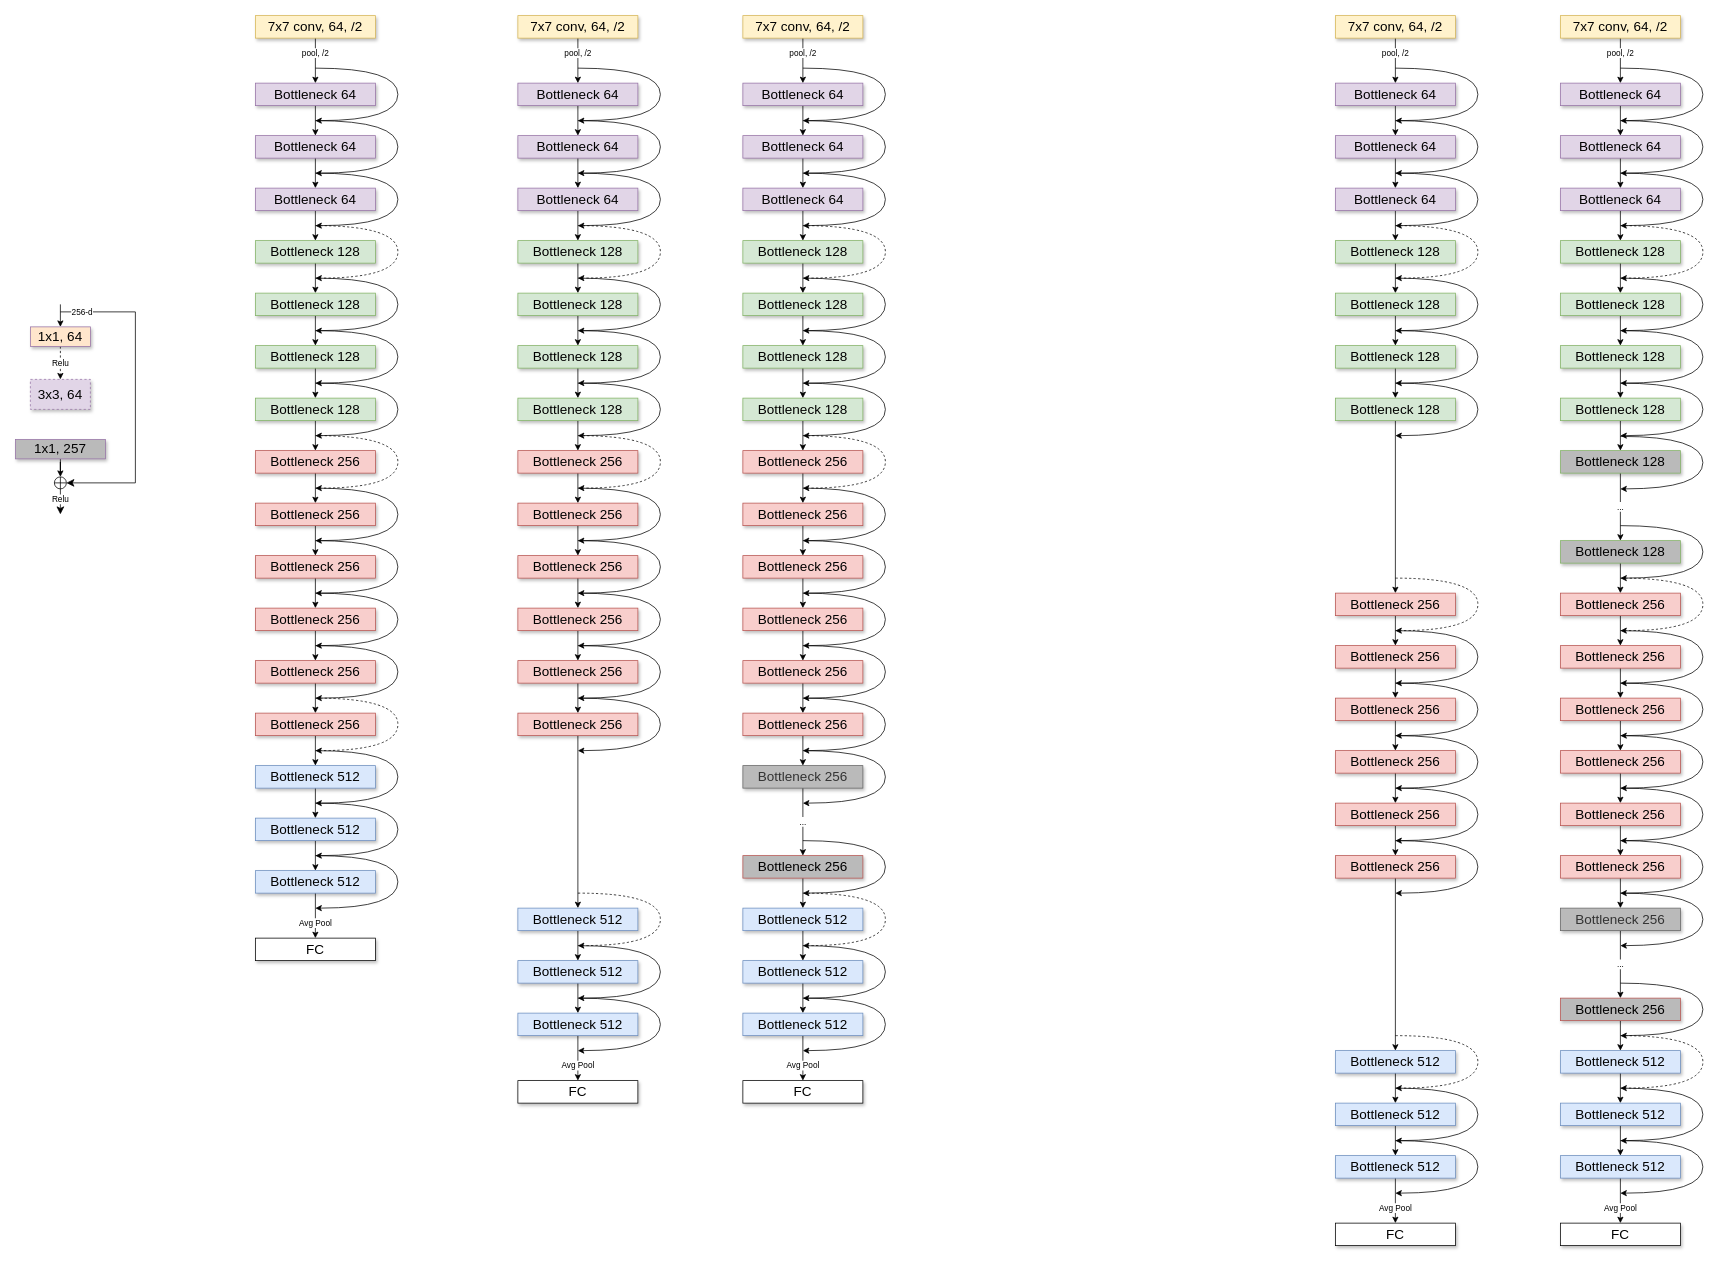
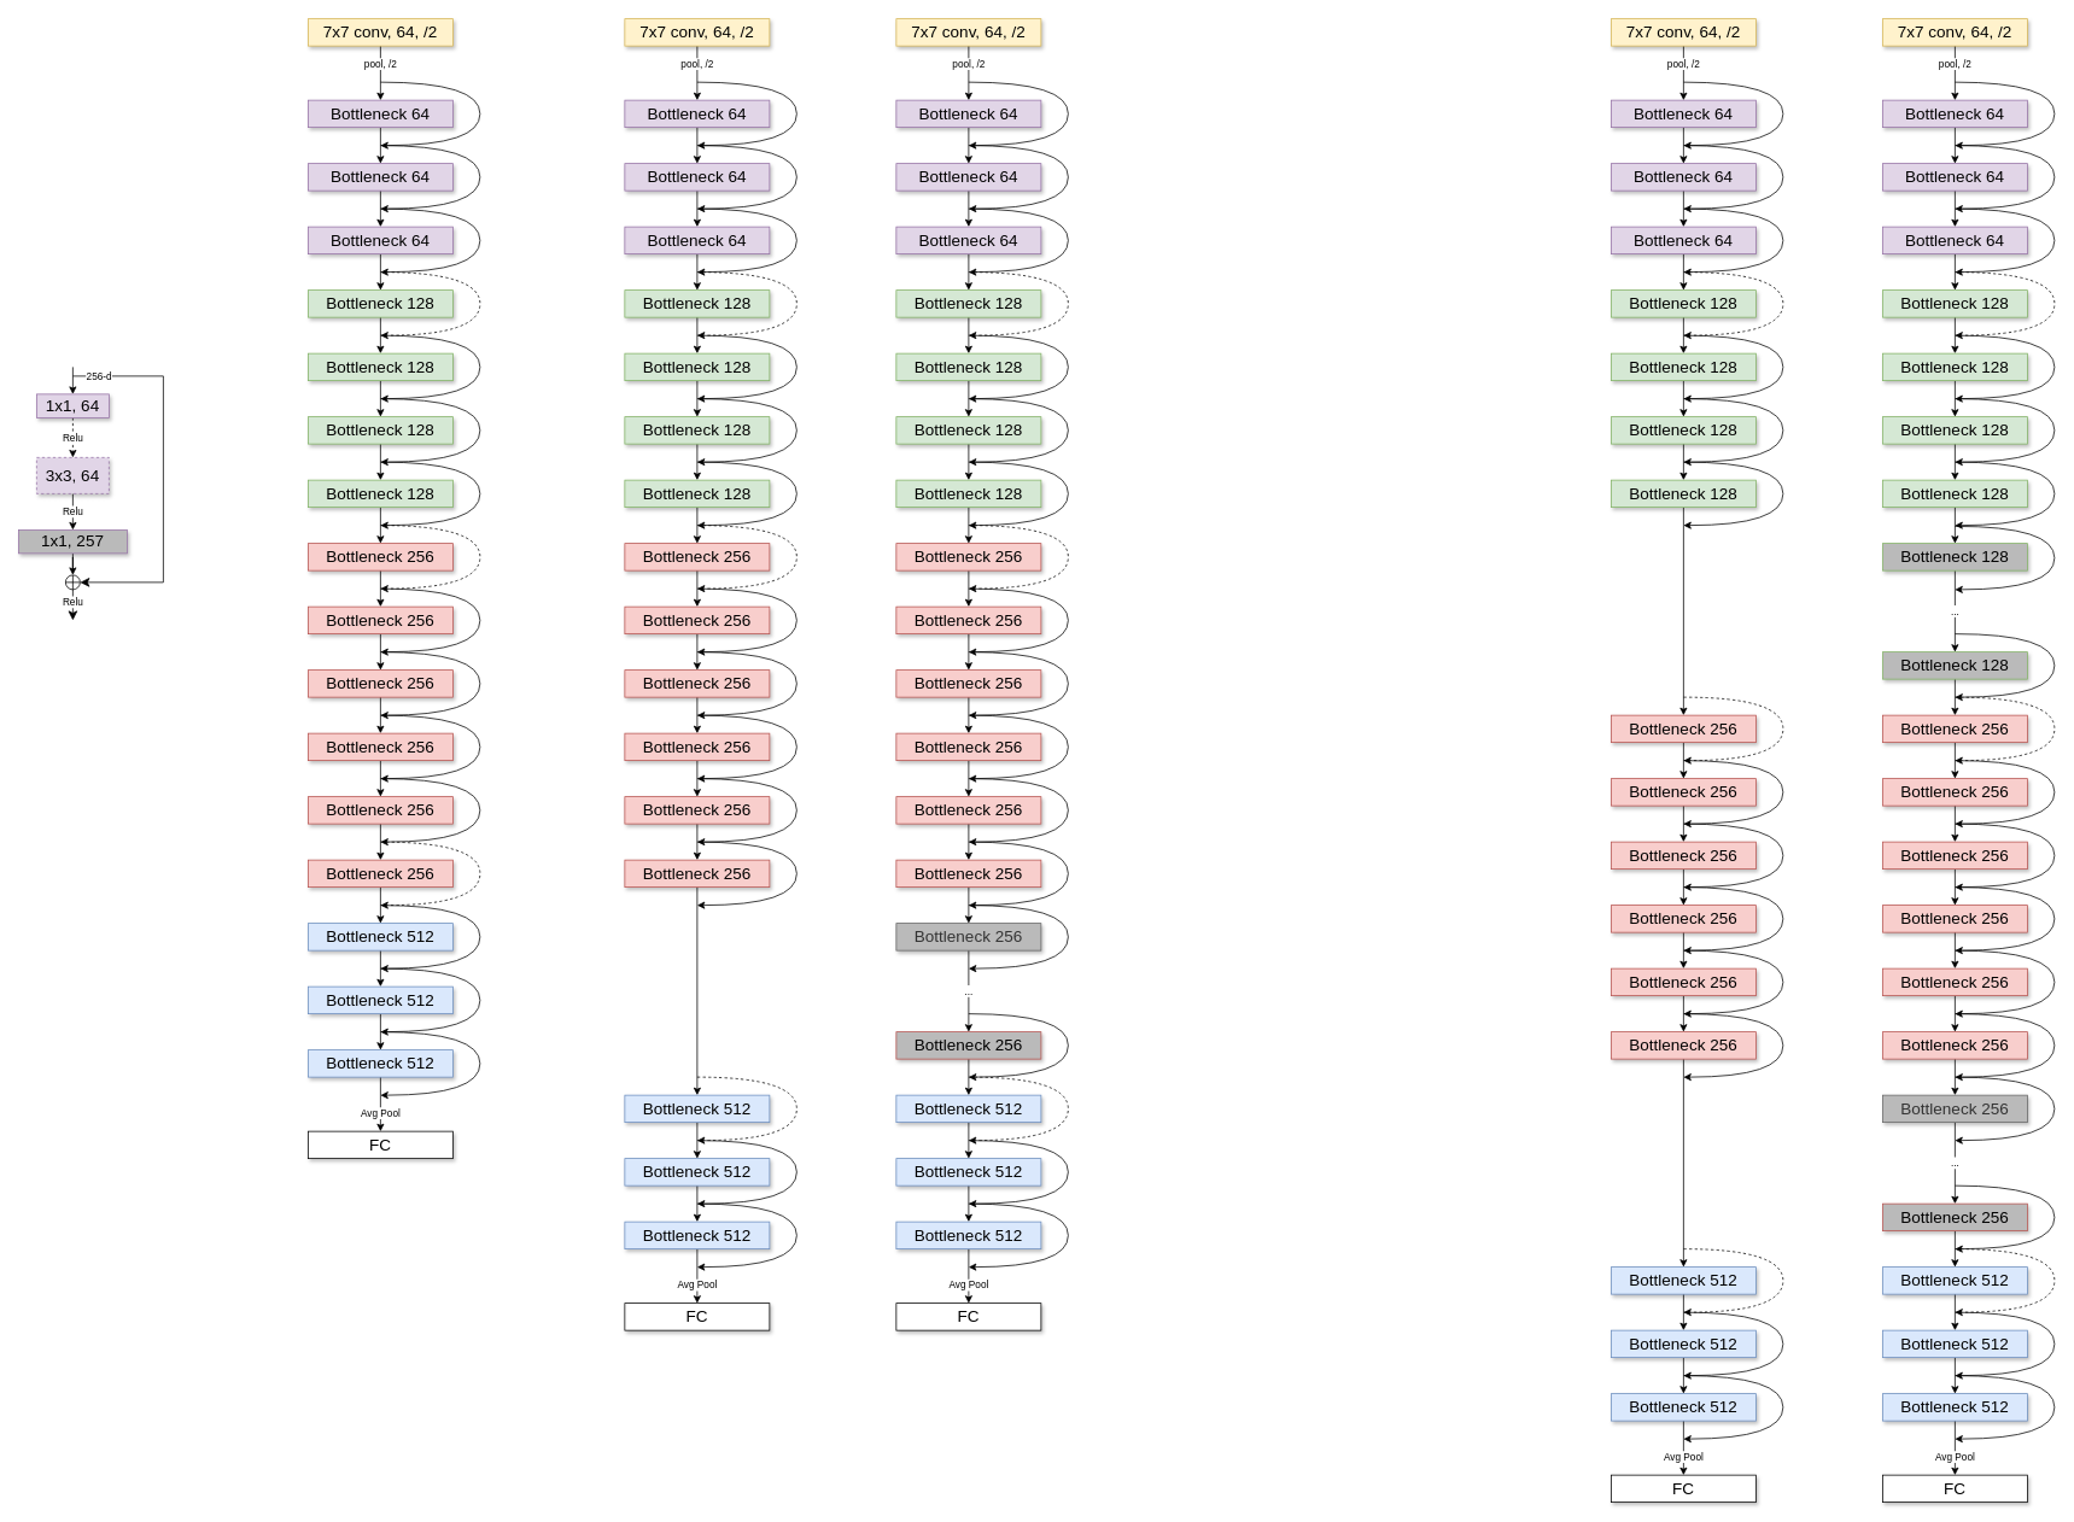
- <mxCell id="3" value="1x1, 64" style="whiteSpace=wrap;html=1;shadow=1;fontSize=18;fillColor=#ffe6cc;strokeColor=#9673a6;" parent="1" vertex="1"><mxGeometry x="40" y="435" width="80" height="26" as="geometry" /></mxCell>
+ <mxCell id="3" value="1x1, 64" style="whiteSpace=wrap;html=1;shadow=1;fontSize=18;fillColor=#e1d5e7;strokeColor=#9673a6;" parent="1" vertex="1"><mxGeometry x="40" y="435" width="80" height="26" as="geometry" /></mxCell>
+ <mxCell id="4" value="Relu" style="edgeStyle=orthogonalEdgeStyle;rounded=0;orthogonalLoop=1;jettySize=auto;html=1;entryX=0.5;entryY=0;entryDx=0;entryDy=0;" parent="1" source="5" target="7" edge="1"><mxGeometry relative="1" as="geometry" /></mxCell>
